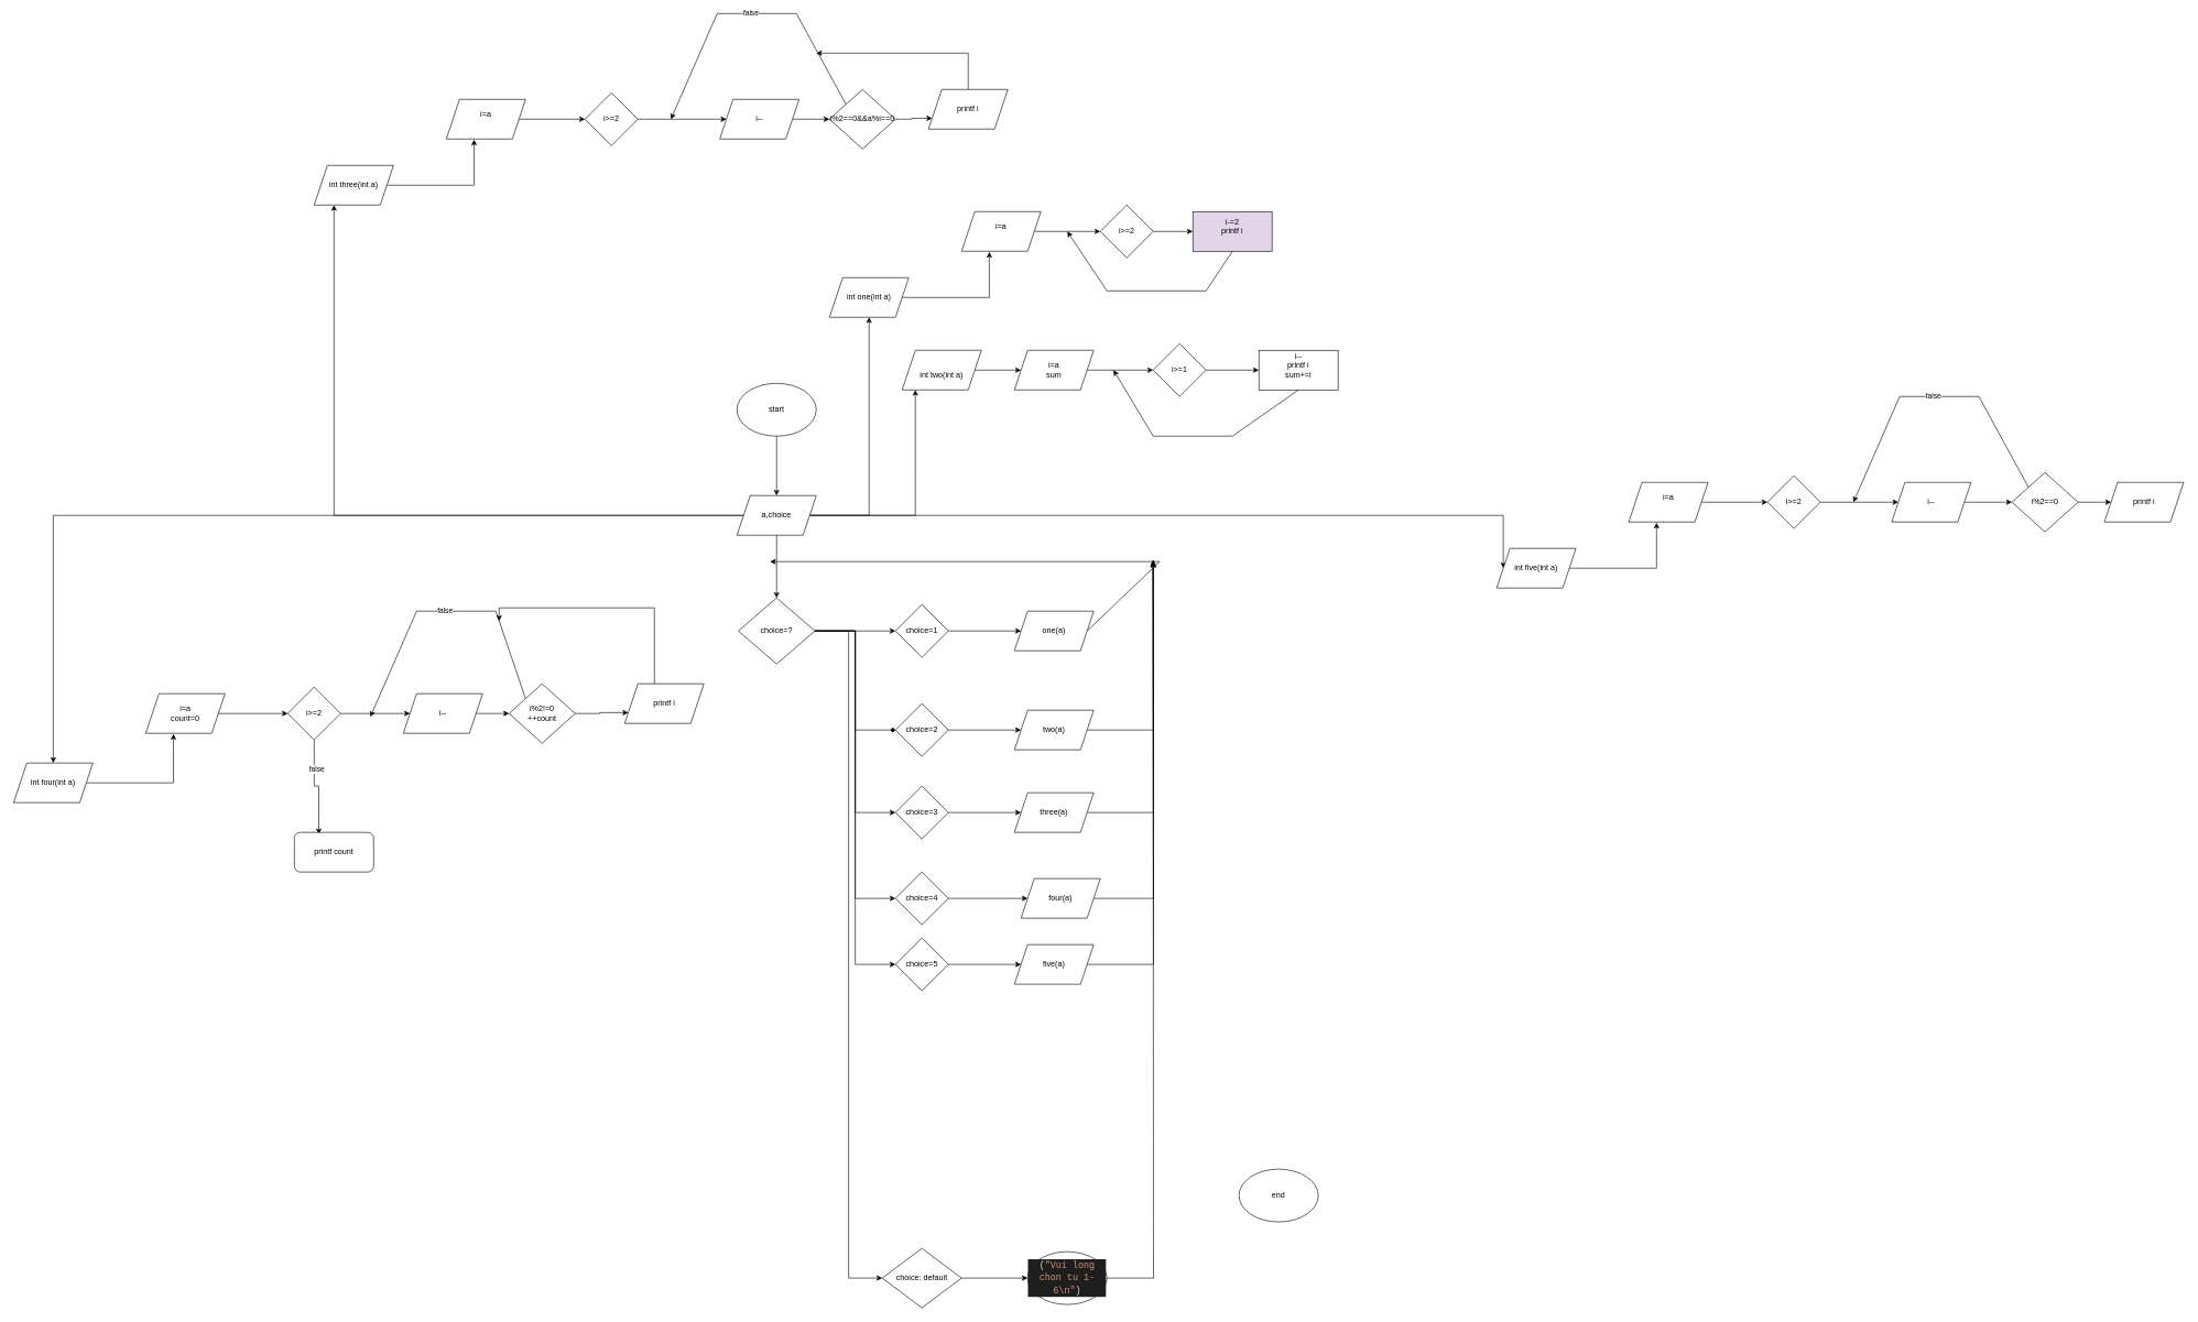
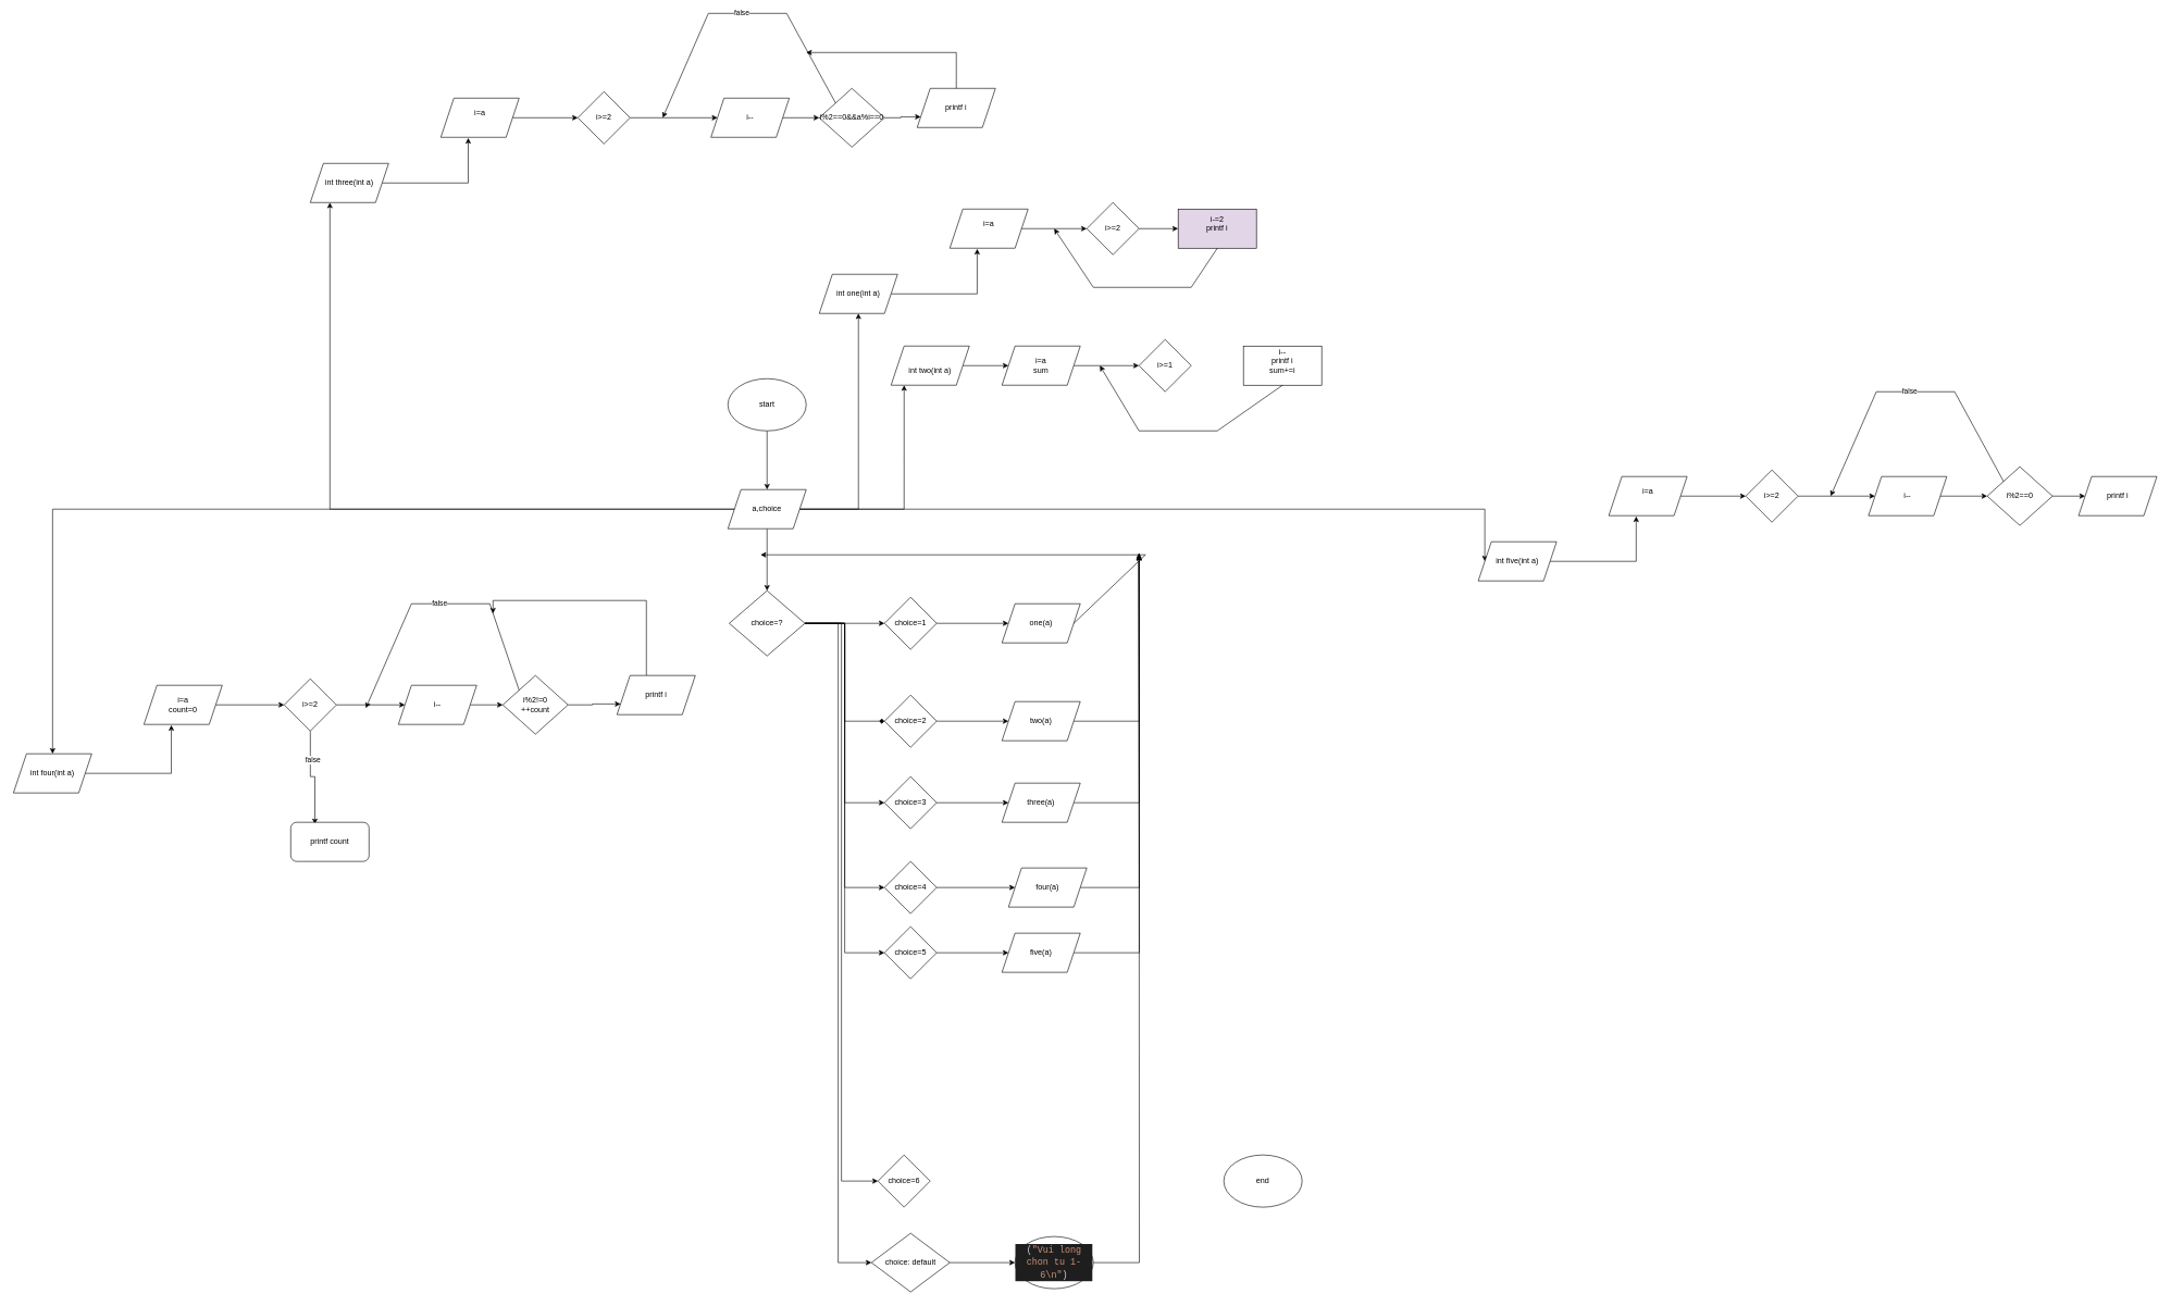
- <mxCell id="56" value="" style="edgeStyle=orthogonalEdgeStyle;rounded=0;orthogonalLoop=1;jettySize=auto;html=1;" parent="1" source="57" target="58" edge="1"><mxGeometry relative="1" as="geometry" /></mxCell>
+ <mxCell id="17" style="edgeStyle=orthogonalEdgeStyle;rounded=0;orthogonalLoop=1;jettySize=auto;html=1;exitX=1;exitY=0.5;exitDx=0;exitDy=0;entryX=0;entryY=0.5;entryDx=0;entryDy=0;" edge="1" parent="1" source="19" target="39"><mxGeometry relative="1" as="geometry" /></mxCell>
+ <mxCell id="39" value="choice=6" style="rhombus;whiteSpace=wrap;html=1;" parent="1" vertex="1"><mxGeometry x="1345" y="1770" width="80" height="80" as="geometry" /></mxCell>
